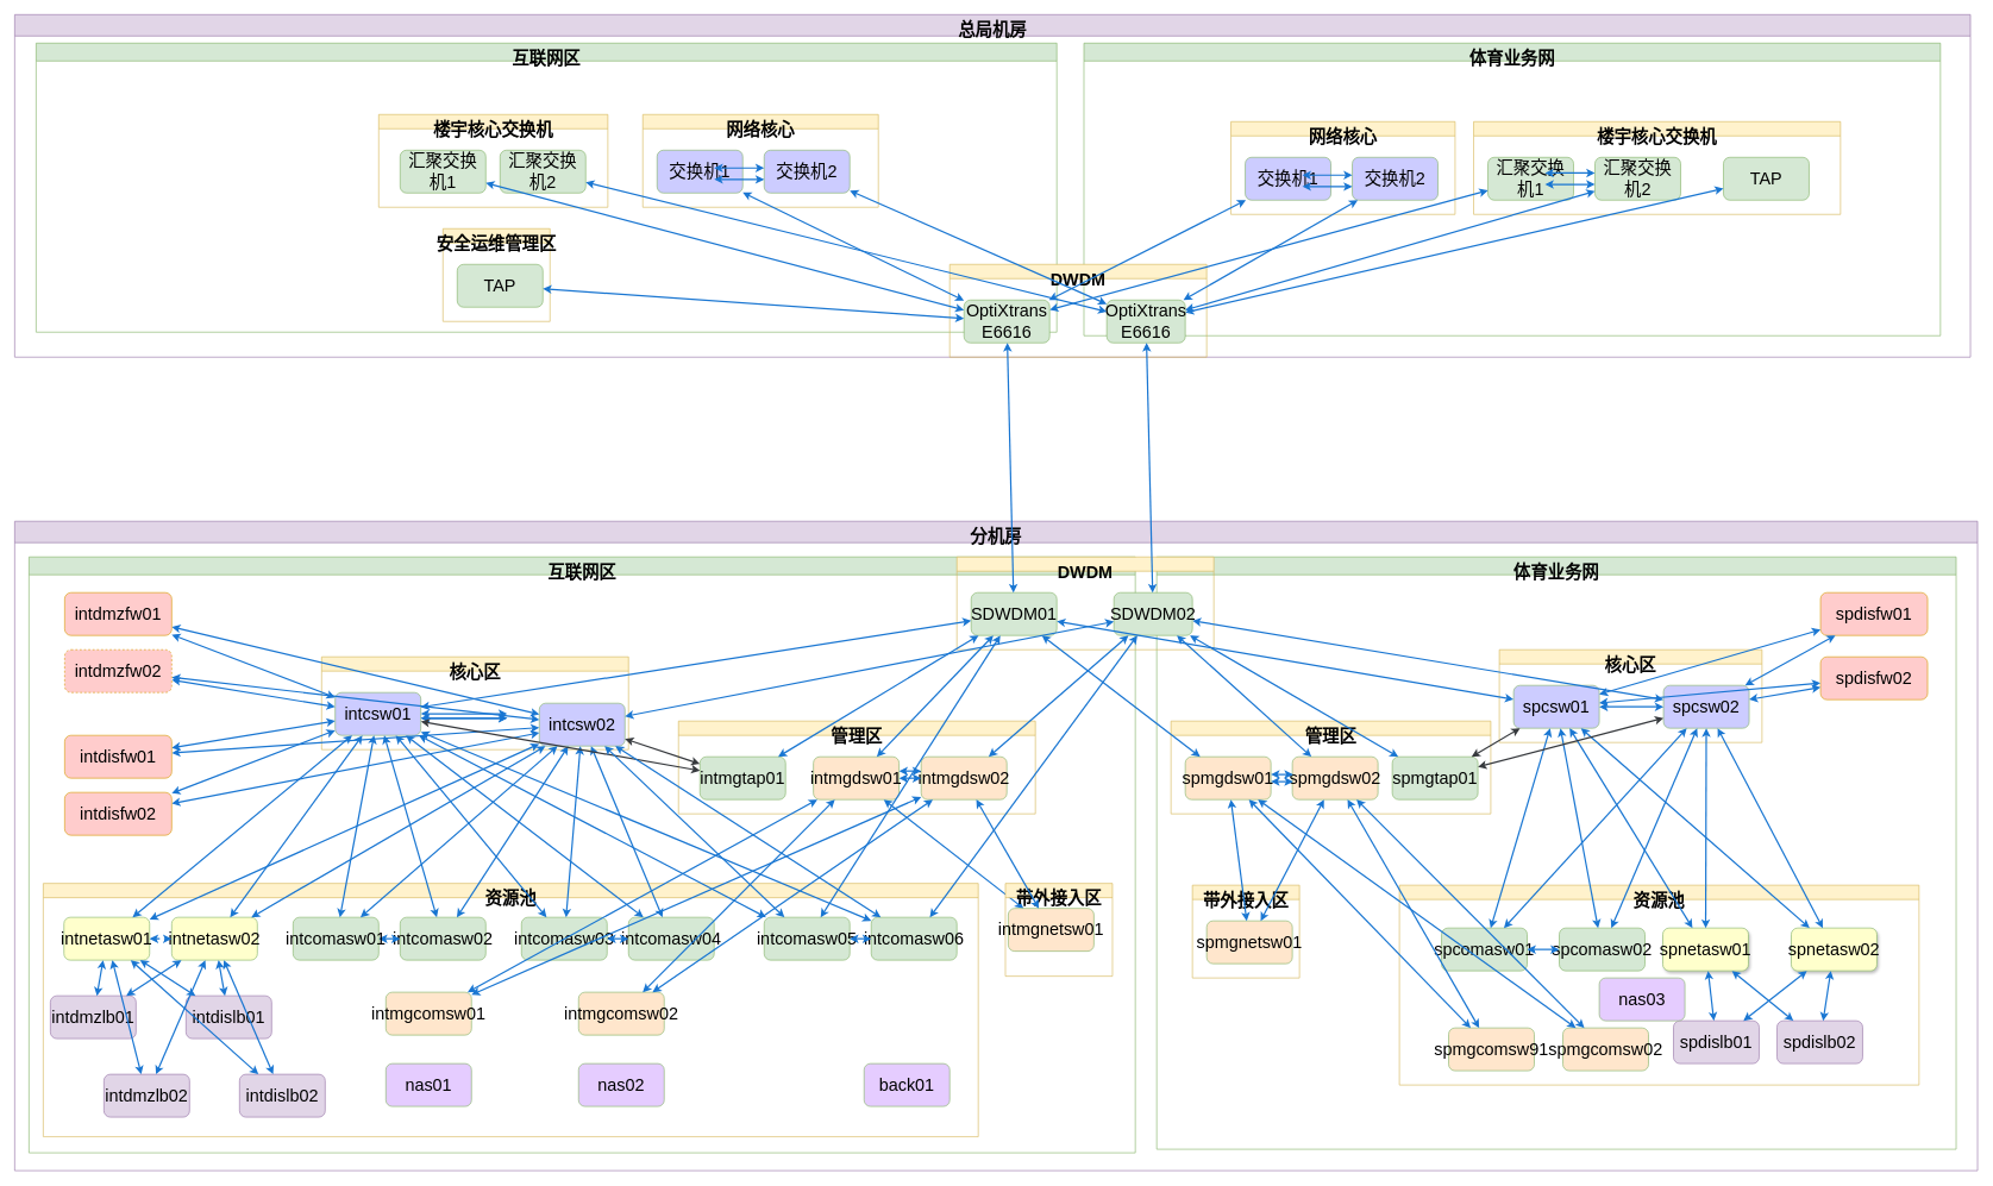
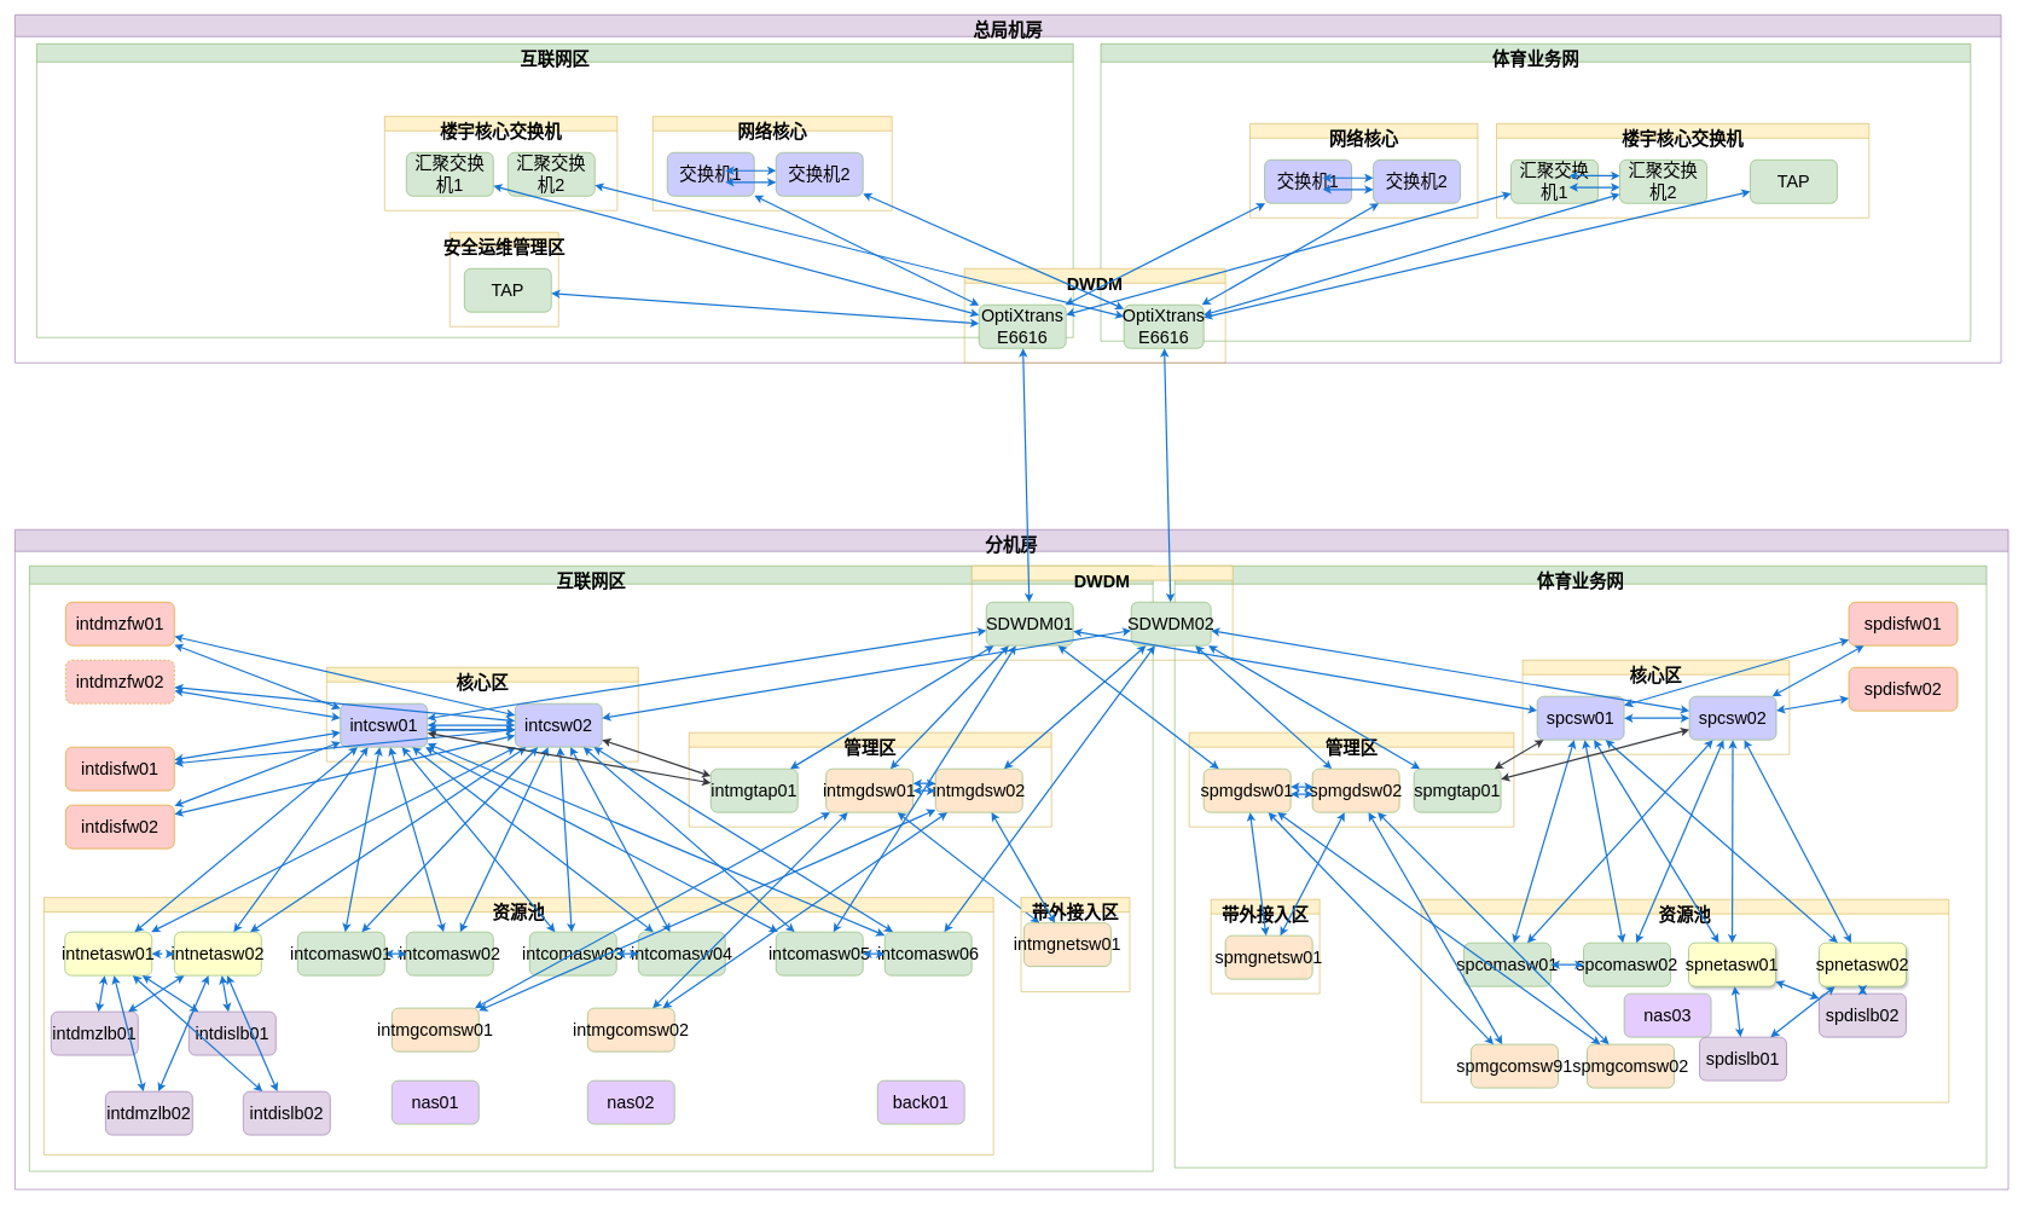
- <mxCell id="31" value="" style="strokeWidth=2;strokeColor=#1976d2;dashed=0;edgeStyle=none;rounded=0;curved=0;html=1;startArrow=classic;endArrow=classic;fontSize=24;" edge="1" parent="3" source="5" target="30"><mxGeometry relative="1" as="geometry" /></mxCell>
- <mxCell id="51" value="intcsw02" style="rounded=1;whiteSpace=wrap;html=1;fillColor=#CCCCFF;strokeColor=#82b366;fontSize=24;" vertex="1" parent="49"><mxGeometry x="305" y="65" width="120" height="60" as="geometry" /></mxCell>
+ <mxCell id="51" value="intcsw02" style="rounded=1;whiteSpace=wrap;html=1;fillColor=#CCCCFF;strokeColor=#82b366;fontSize=24;" vertex="1" parent="49"><mxGeometry x="260" y="50" width="120" height="60" as="geometry" /></mxCell>
- <mxCell id="16" value="spdislb02" style="rounded=1;whiteSpace=wrap;html=1;fillColor=#e1d5e7;strokeColor=#9673a6;fontSize=24;" vertex="1" parent="7"><mxGeometry x="529" y="190" width="120" height="60" as="geometry" /></mxCell>
+ <mxCell id="16" value="spdislb02" style="rounded=1;whiteSpace=wrap;html=1;fillColor=#e1d5e7;strokeColor=#9673a6;fontSize=24;" vertex="1" parent="7"><mxGeometry x="549" y="130" width="120" height="60" as="geometry" /></mxCell>
